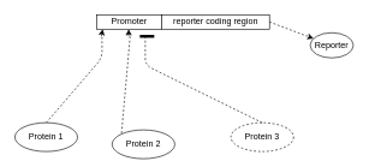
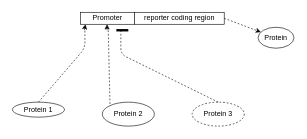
- <mxCell id="13" value="Reporter" style="ellipse;whiteSpace=wrap;html=1;" vertex="1" parent="1"><mxGeometry x="430" y="45" width="60" height="35" as="geometry" /></mxCell>
+ <mxCell id="13" value="Protein" style="ellipse;whiteSpace=wrap;html=1;" vertex="1" parent="1"><mxGeometry x="430" y="45" width="60" height="35" as="geometry" /></mxCell>
- <mxCell id="4" value="Protein 1" style="ellipse;whiteSpace=wrap;html=1;" vertex="1" parent="1"><mxGeometry x="20" y="170" width="87" height="40" as="geometry" /></mxCell>
+ <mxCell id="4" value="Protein 1" style="ellipse;whiteSpace=wrap;html=1;" vertex="1" parent="1"><mxGeometry x="20" y="170" width="87" height="25" as="geometry" /></mxCell>
- <mxCell id="5" value="Protein 2" style="ellipse;whiteSpace=wrap;html=1;" vertex="1" parent="1"><mxGeometry x="155" y="180" width="87" height="40" as="geometry" /></mxCell>
+ <mxCell id="5" value="Protein 2" style="ellipse;whiteSpace=wrap;html=1;" vertex="1" parent="1"><mxGeometry x="170" y="170" width="87" height="40" as="geometry" /></mxCell>
